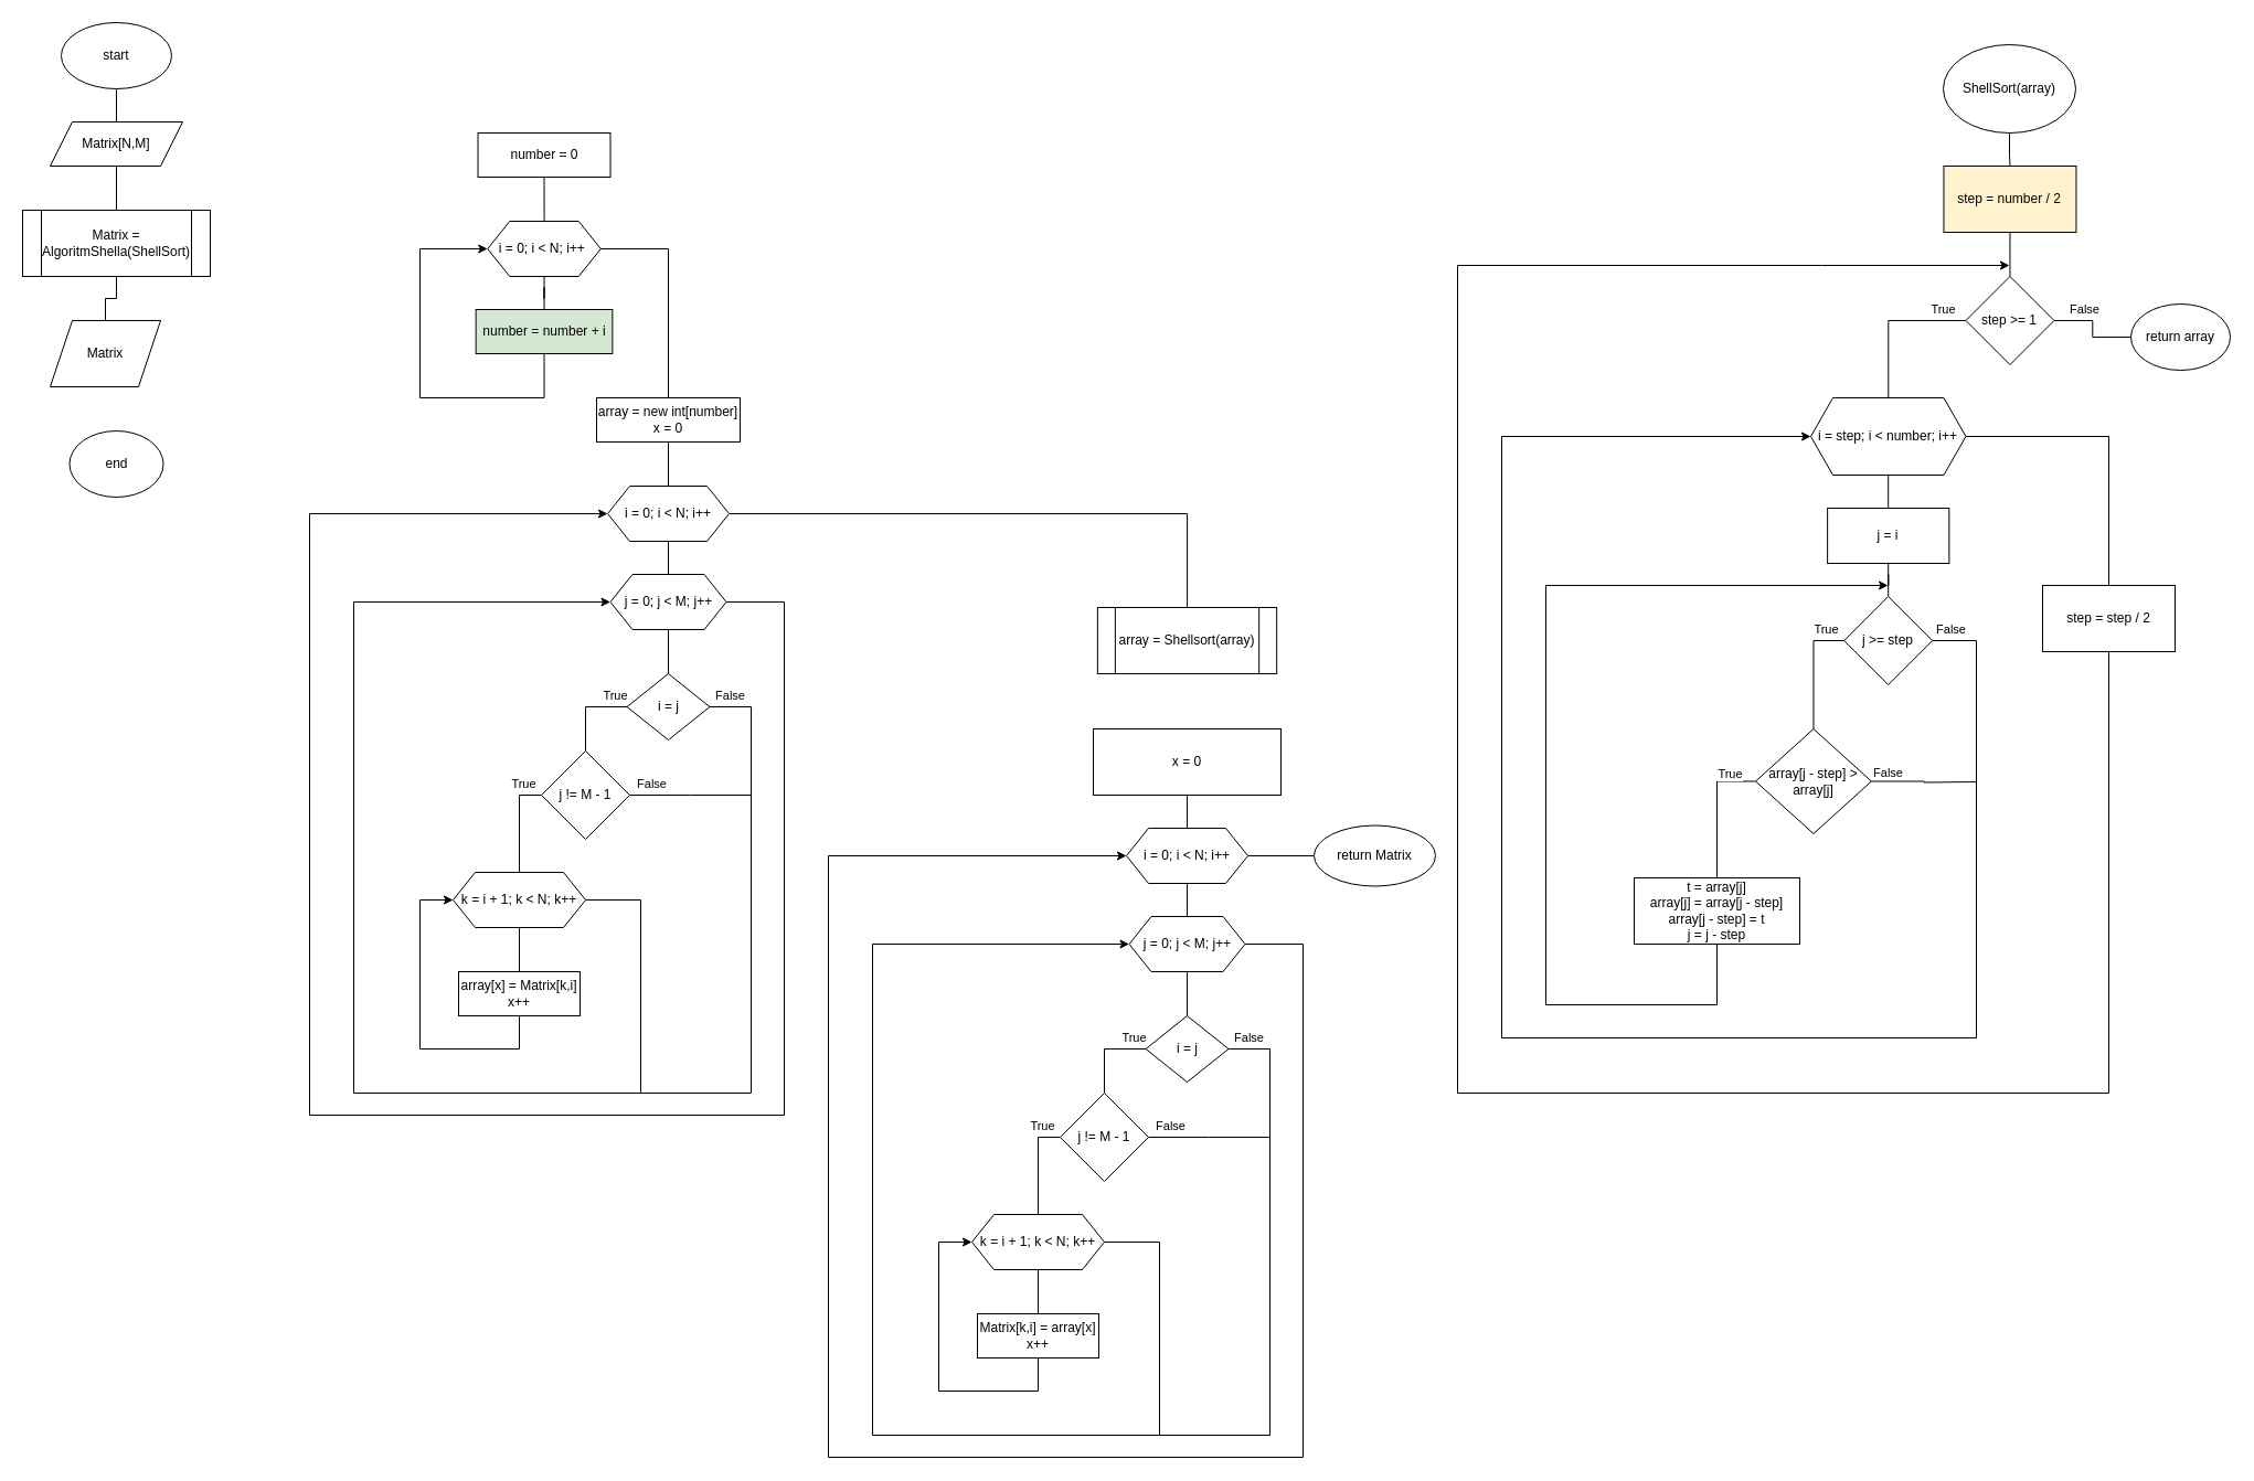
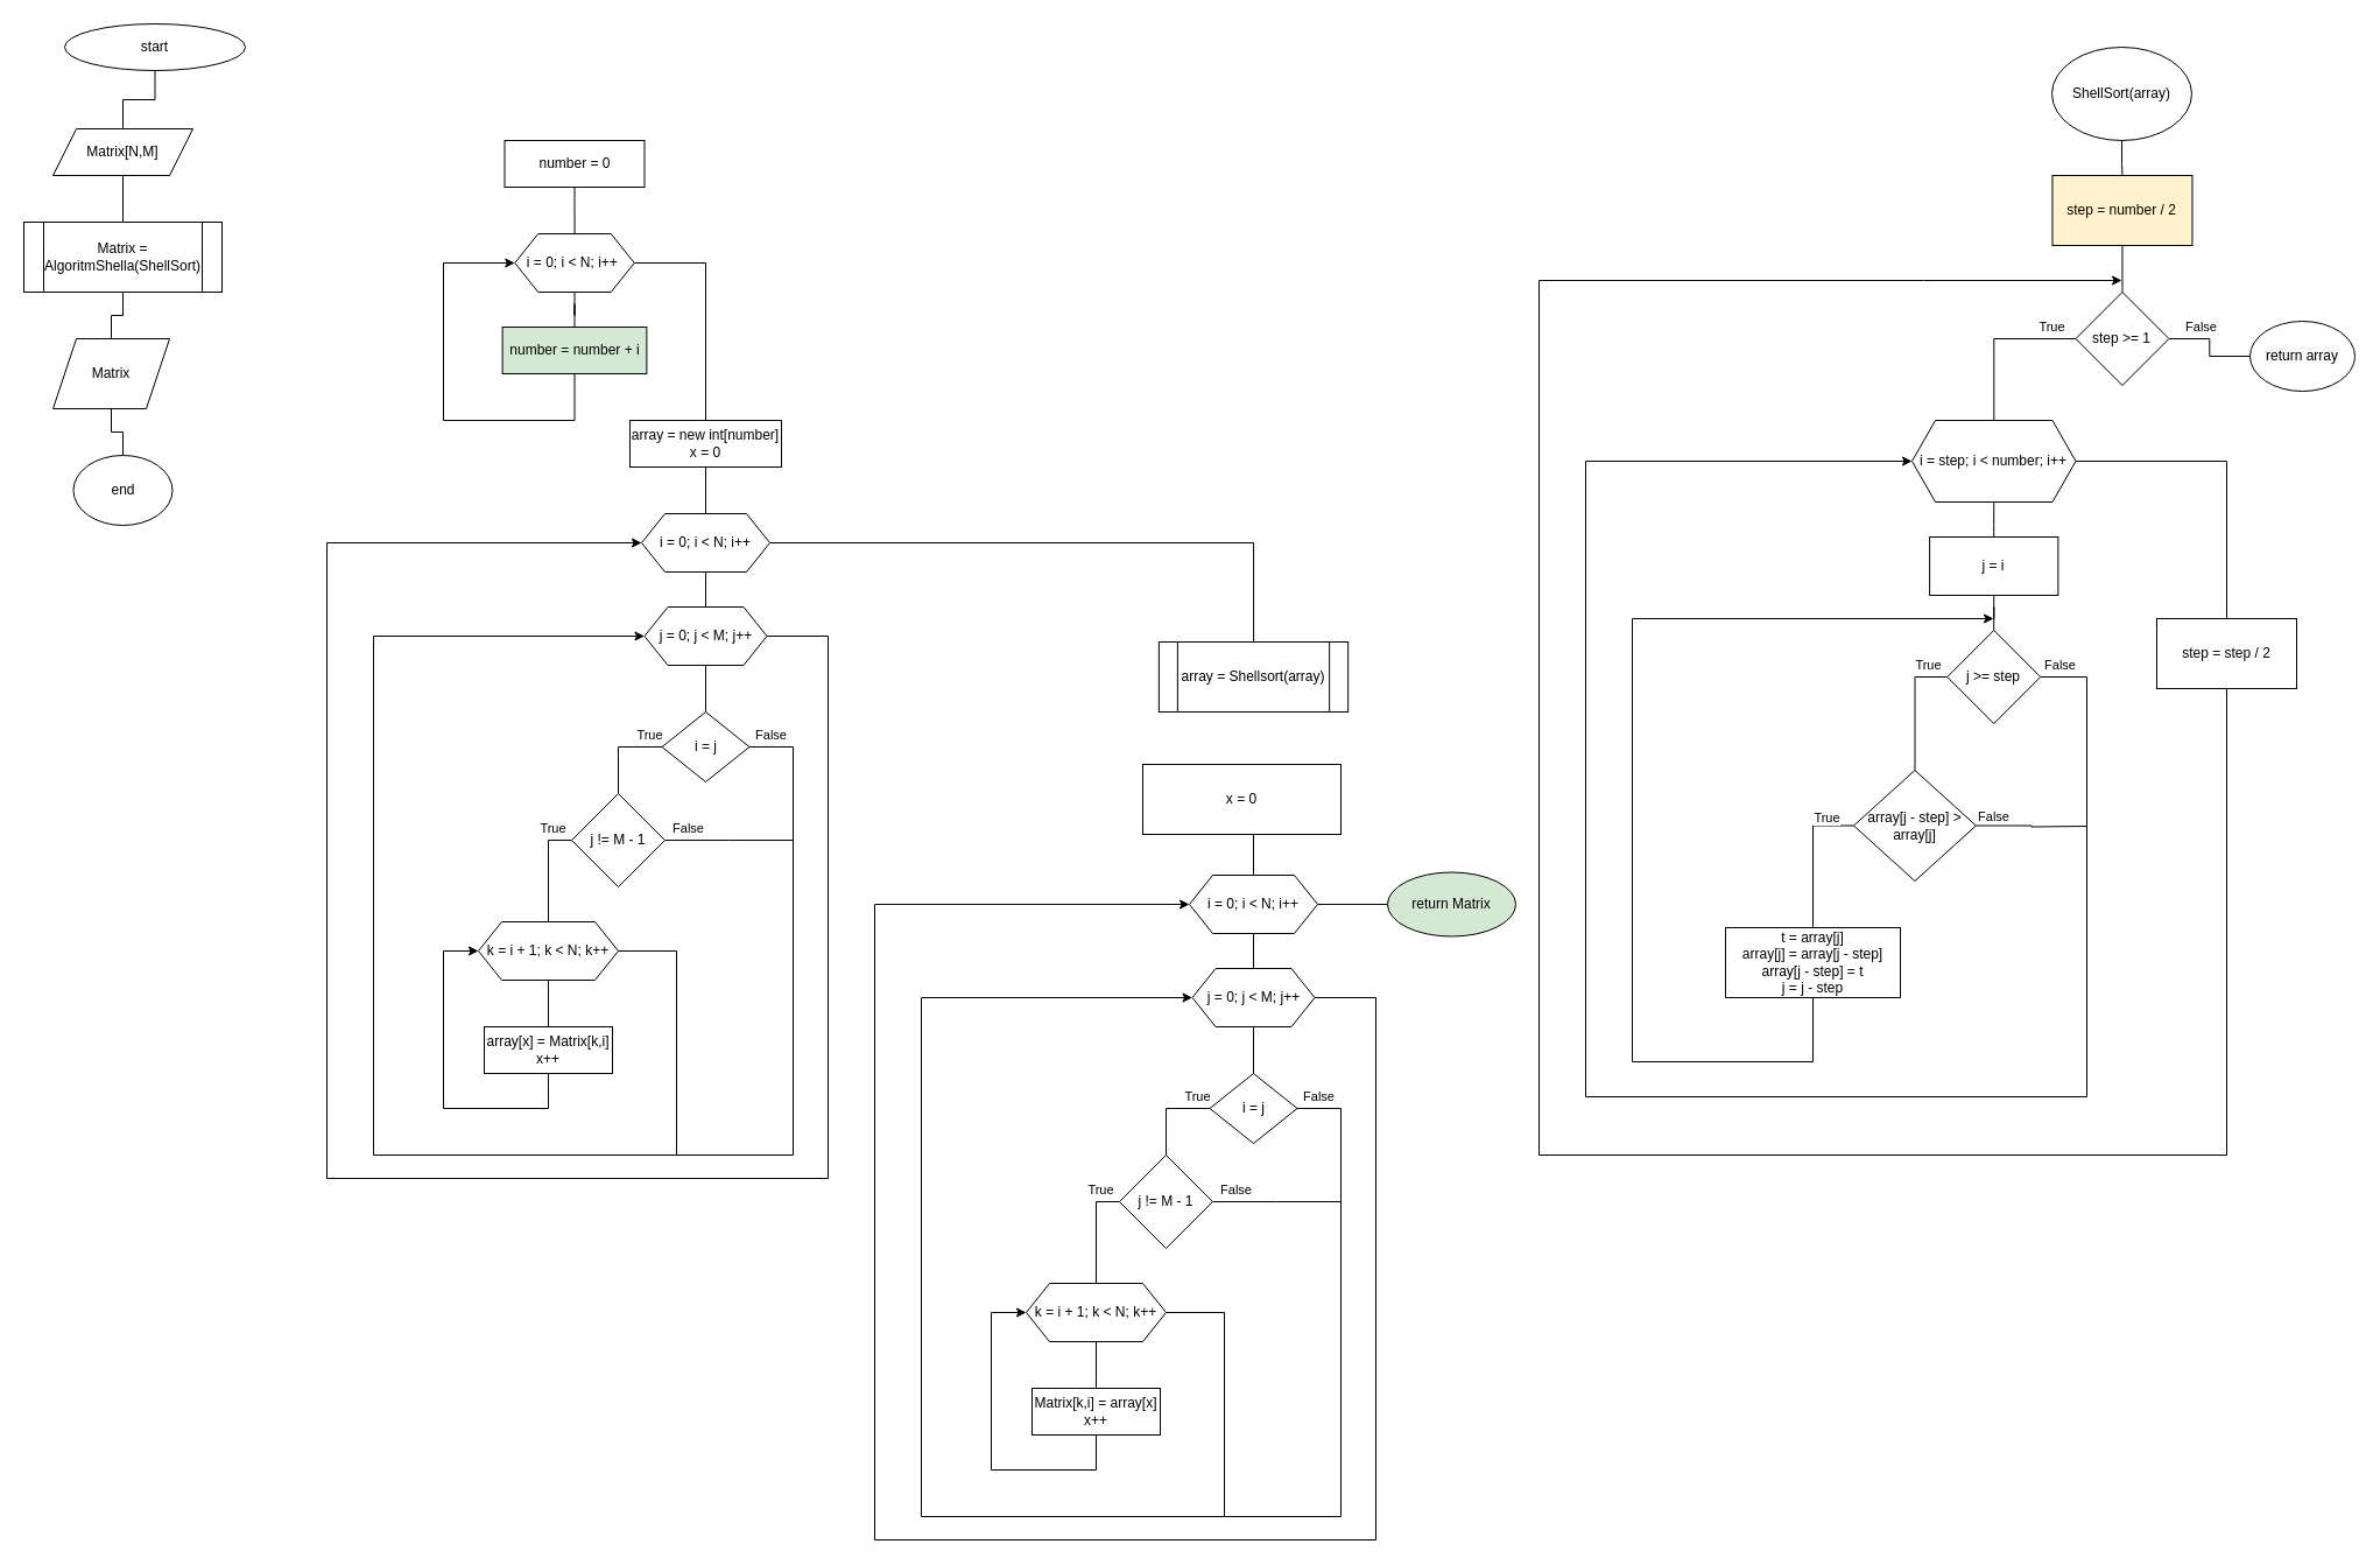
- <mxCell id="3" value="&lt;font style=&quot;font-size: 12px&quot;&gt;start&lt;/font&gt;" style="ellipse;whiteSpace=wrap;html=1;" parent="1" vertex="1"><mxGeometry x="55" y="20" width="100" height="60" as="geometry" /></mxCell>
+ <mxCell id="3" value="&lt;font style=&quot;font-size: 12px&quot;&gt;start&lt;/font&gt;" style="ellipse;whiteSpace=wrap;html=1;" parent="1" vertex="1"><mxGeometry x="55" y="20" width="155" height="40" as="geometry" /></mxCell>
+ <mxCell id="8" style="edgeStyle=orthogonalEdgeStyle;rounded=0;orthogonalLoop=1;jettySize=auto;html=1;exitX=0.5;exitY=1;exitDx=0;exitDy=0;endArrow=none;endFill=0;" parent="1" source="9" target="10" edge="1"><mxGeometry relative="1" as="geometry"><mxPoint x="105" y="450" as="targetPoint" /></mxGeometry></mxCell>
- <mxCell id="39" value="x = 0" style="rounded=0;whiteSpace=wrap;html=1;" parent="1" vertex="1"><mxGeometry x="990" y="660" width="170" height="60" as="geometry" /></mxCell>
+ <mxCell id="39" value="x = 0" style="rounded=0;whiteSpace=wrap;html=1;" parent="1" vertex="1"><mxGeometry x="980" y="655" width="170" height="60" as="geometry" /></mxCell>
- <mxCell id="79" value="&lt;span&gt;return Matrix&lt;/span&gt;" style="ellipse;whiteSpace=wrap;html=1;" vertex="1" parent="1"><mxGeometry x="1190" y="747.5" width="110" height="55" as="geometry" /></mxCell>
+ <mxCell id="79" value="&lt;span&gt;return Matrix&lt;/span&gt;" style="ellipse;whiteSpace=wrap;html=1;fillColor=#d5e8d4;" vertex="1" parent="1"><mxGeometry x="1190" y="747.5" width="110" height="55" as="geometry" /></mxCell>
